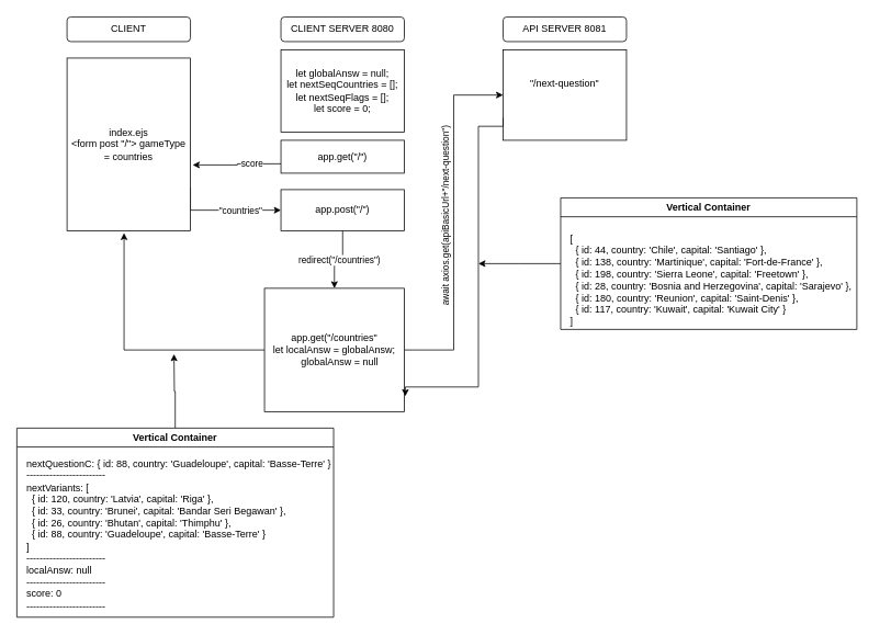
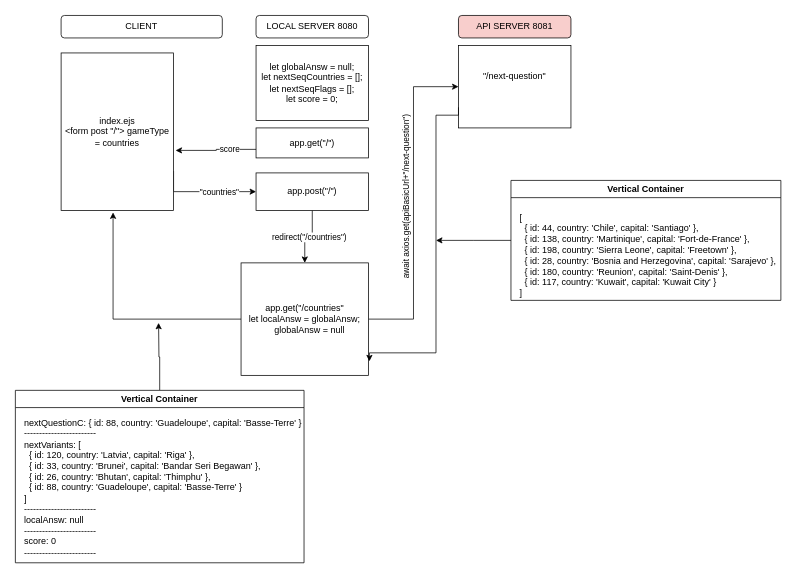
- <mxCell id="2" value="CLIENT" style="rounded=1;whiteSpace=wrap;html=1;" parent="1" vertex="1"><mxGeometry x="81" y="20" width="150" height="30" as="geometry" /></mxCell>
+ <mxCell id="2" value="CLIENT" style="rounded=1;whiteSpace=wrap;html=1;" parent="1" vertex="1"><mxGeometry x="81" y="20" width="215" height="30" as="geometry" /></mxCell>
- <mxCell id="3" value="CLIENT SERVER 8080" style="rounded=1;whiteSpace=wrap;html=1;" parent="1" vertex="1"><mxGeometry x="341" y="20" width="150" height="30" as="geometry" /></mxCell>
+ <mxCell id="3" value="LOCAL SERVER 8080" style="rounded=1;whiteSpace=wrap;html=1;" parent="1" vertex="1"><mxGeometry x="341" y="20" width="150" height="30" as="geometry" /></mxCell>
- <mxCell id="4" value="API SERVER 8081" style="rounded=1;whiteSpace=wrap;html=1;" parent="1" vertex="1"><mxGeometry x="611" y="20" width="150" height="30" as="geometry" /></mxCell>
+ <mxCell id="4" value="API SERVER 8081" style="rounded=1;whiteSpace=wrap;html=1;fillColor=#f8cecc;" parent="1" vertex="1"><mxGeometry x="611" y="20" width="150" height="30" as="geometry" /></mxCell>
